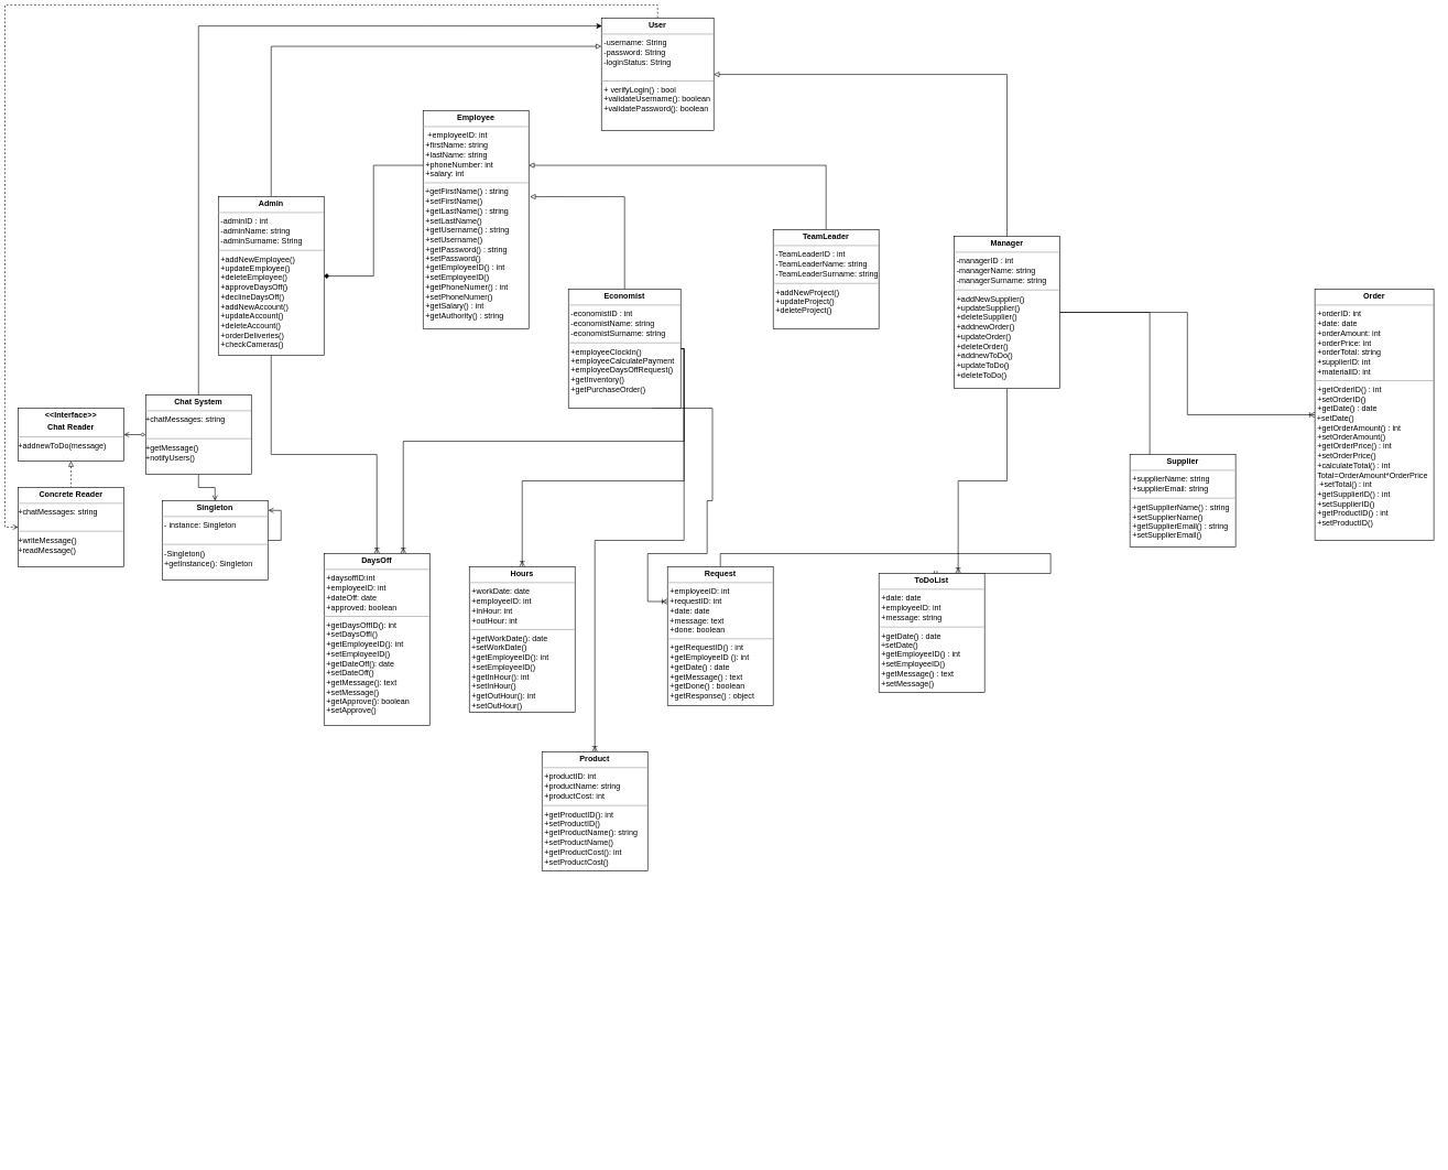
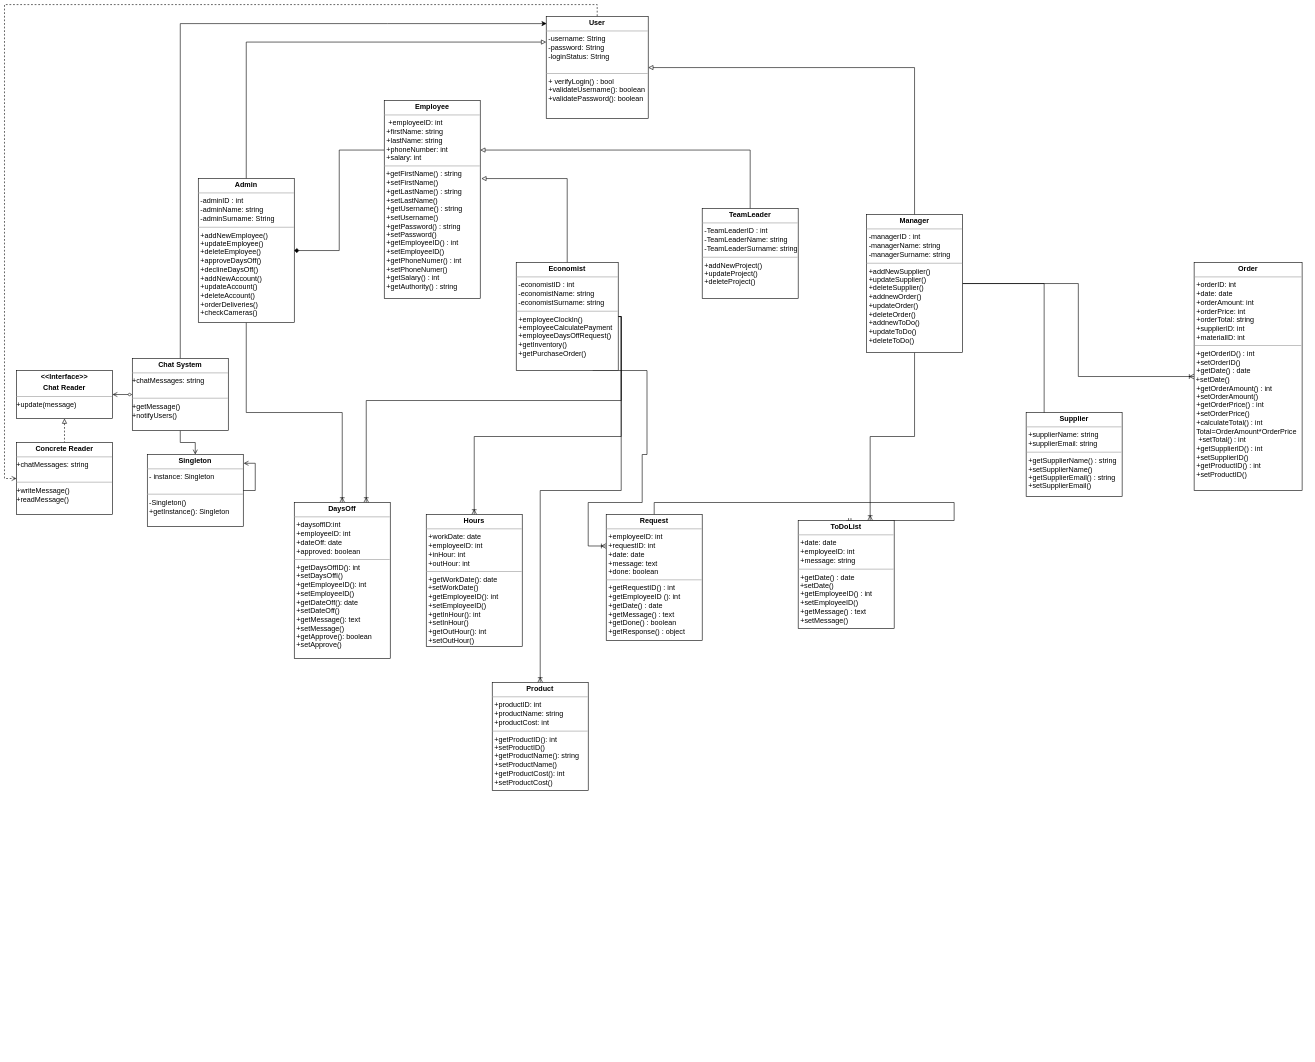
- <mxCell id="34" value="&lt;p style=&quot;margin: 0px ; margin-top: 4px ; text-align: center&quot;&gt;&lt;b&gt;&amp;lt;&amp;lt;Interface&amp;gt;&amp;gt;&lt;/b&gt;&lt;/p&gt;&lt;p style=&quot;margin: 0px ; margin-top: 4px ; text-align: center&quot;&gt;&lt;b&gt;Chat Reader&lt;br&gt;&lt;/b&gt;&lt;/p&gt;&lt;hr size=&quot;1&quot;&gt;&lt;div&gt;+addnewToDo(message)&lt;/div&gt;" style="verticalAlign=top;align=left;overflow=fill;fontSize=12;fontFamily=Helvetica;html=1;" vertex="1" parent="1"><mxGeometry x="20" y="610" width="160" height="80" as="geometry" /></mxCell>
+ <mxCell id="34" value="&lt;p style=&quot;margin: 0px ; margin-top: 4px ; text-align: center&quot;&gt;&lt;b&gt;&amp;lt;&amp;lt;Interface&amp;gt;&amp;gt;&lt;/b&gt;&lt;/p&gt;&lt;p style=&quot;margin: 0px ; margin-top: 4px ; text-align: center&quot;&gt;&lt;b&gt;Chat Reader&lt;br&gt;&lt;/b&gt;&lt;/p&gt;&lt;hr size=&quot;1&quot;&gt;&lt;div&gt;+update(message)&lt;/div&gt;" style="verticalAlign=top;align=left;overflow=fill;fontSize=12;fontFamily=Helvetica;html=1;" vertex="1" parent="1"><mxGeometry x="20" y="610" width="160" height="80" as="geometry" /></mxCell>
